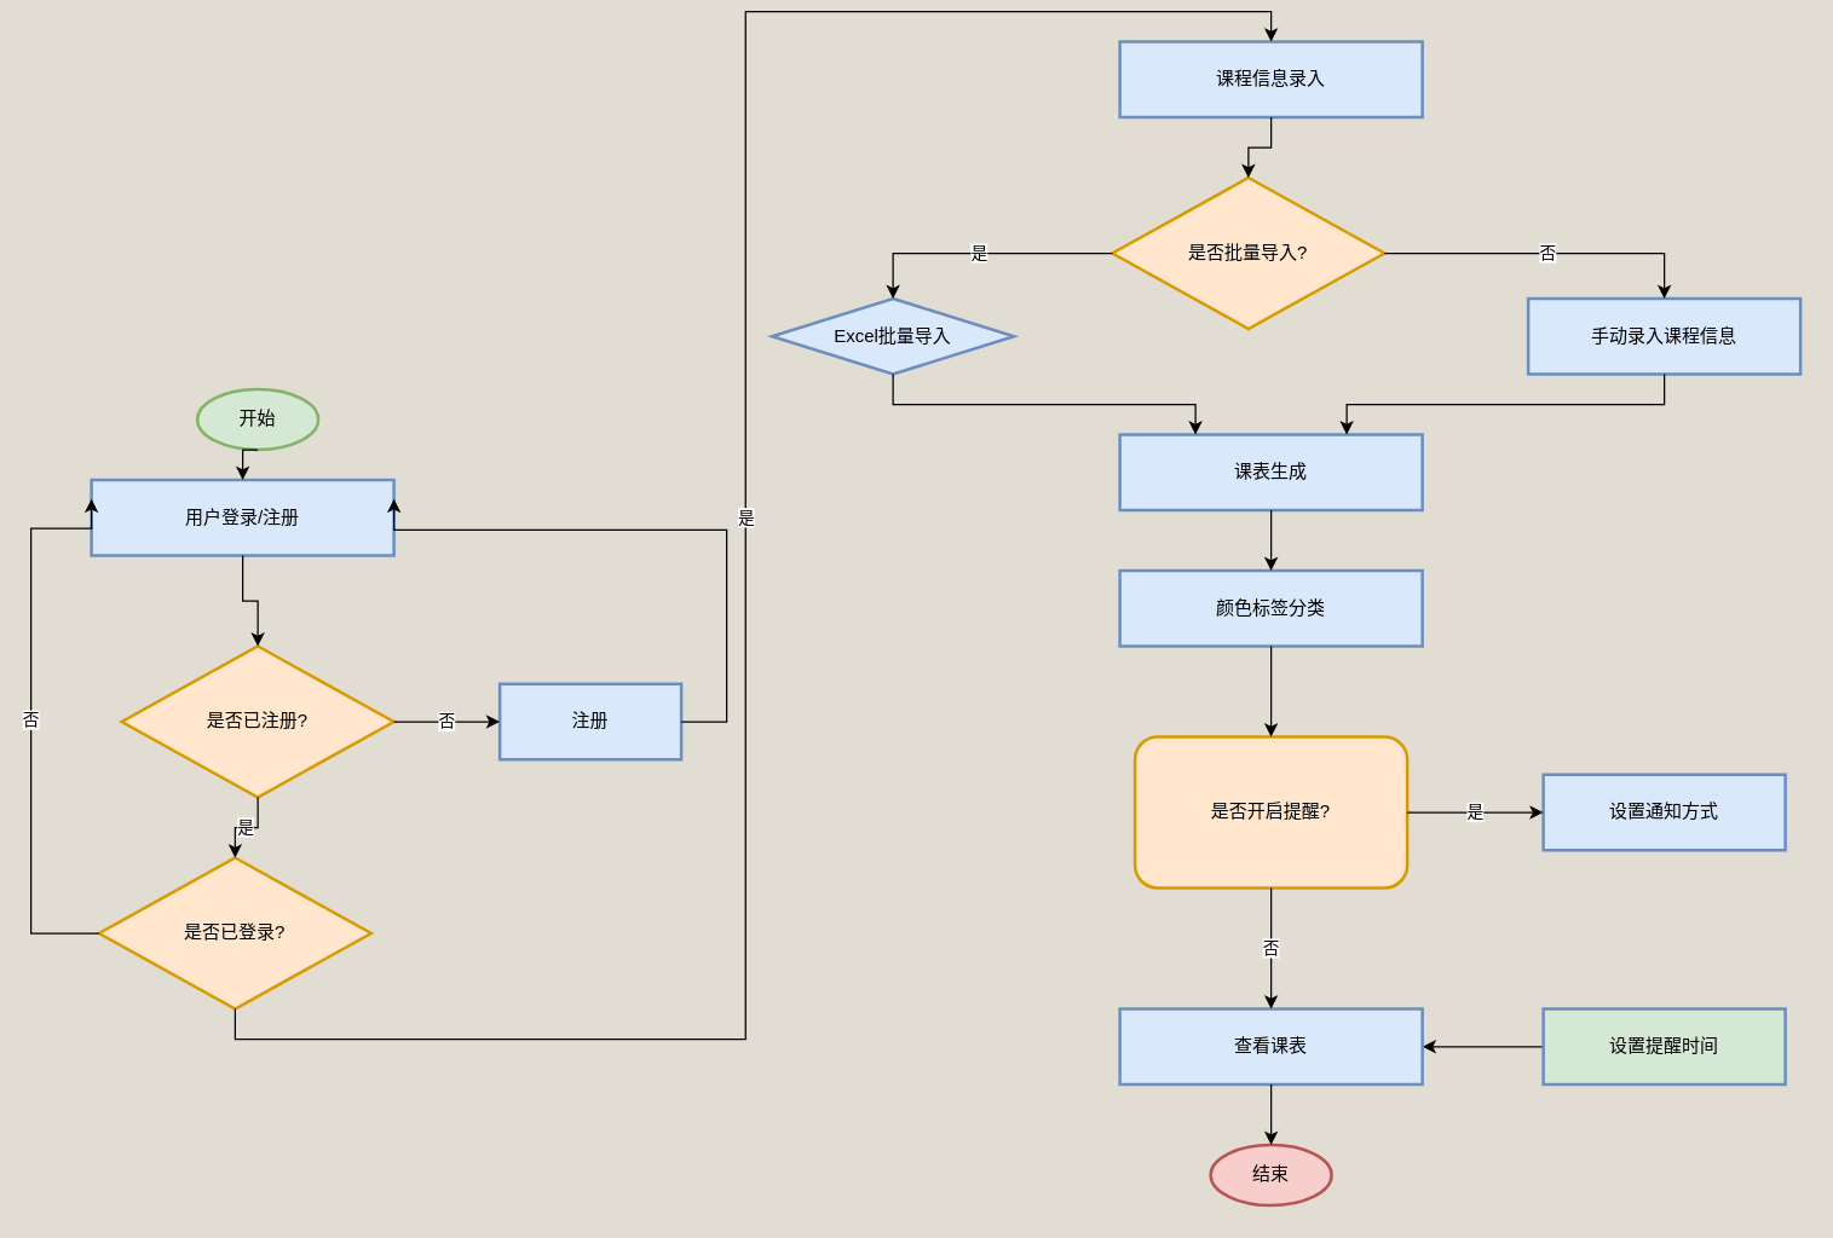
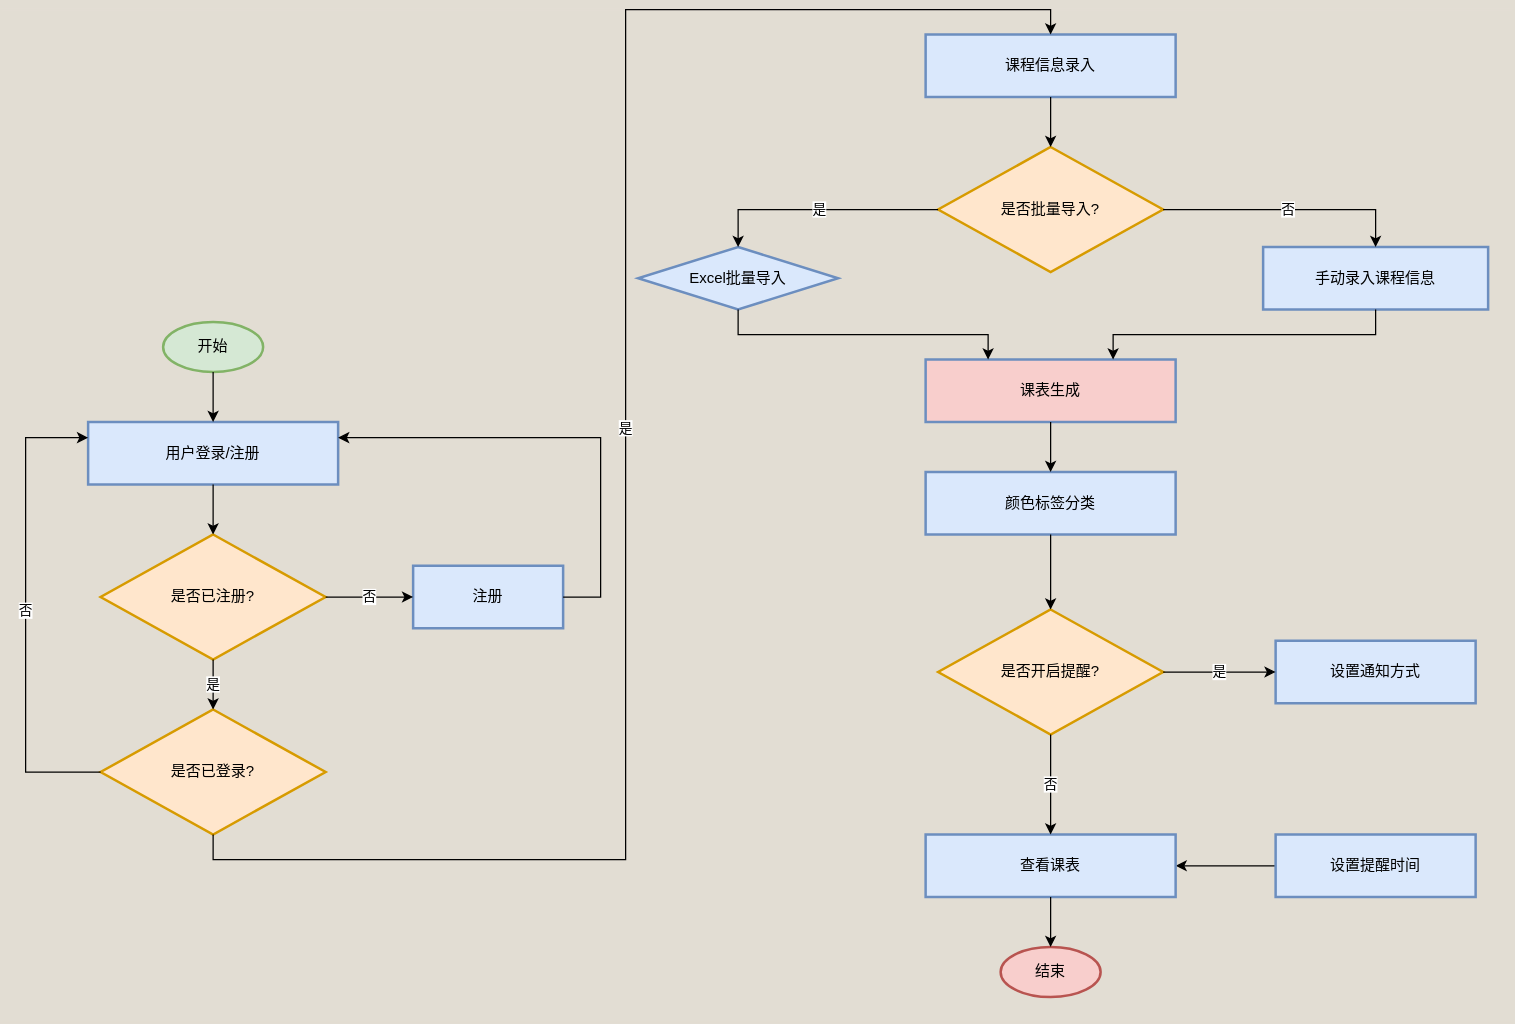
- <mxCell id="8" value="是否批量导入?" style="rhombus;whiteSpace=wrap;html=1;strokeWidth=2;fillColor=#ffe6cc;strokeColor=#d79b00;" parent="1" vertex="1"><mxGeometry x="735" y="110" width="180" height="100" as="geometry" /></mxCell>
+ <mxCell id="8" value="是否批量导入?" style="rhombus;whiteSpace=wrap;html=1;strokeWidth=2;fillColor=#ffe6cc;strokeColor=#d79b00;" parent="1" vertex="1"><mxGeometry x="750" y="110" width="180" height="100" as="geometry" /></mxCell>
- <mxCell id="10" value="课表生成" style="whiteSpace=wrap;html=1;strokeWidth=2;fillColor=#dae8fc;strokeColor=#6c8ebf;" parent="1" vertex="1"><mxGeometry x="740" y="280" width="200" height="50" as="geometry" /></mxCell>
+ <mxCell id="10" value="课表生成" style="whiteSpace=wrap;html=1;strokeWidth=2;fillColor=#f8cecc;strokeColor=#6c8ebf;" parent="1" vertex="1"><mxGeometry x="740" y="280" width="200" height="50" as="geometry" /></mxCell>
- <mxCell id="3" value="用户登录/注册" style="whiteSpace=wrap;html=1;strokeWidth=2;fillColor=#dae8fc;strokeColor=#6c8ebf;" parent="1" vertex="1"><mxGeometry x="60" y="310" width="200" height="50" as="geometry" /></mxCell>
+ <mxCell id="3" value="用户登录/注册" style="whiteSpace=wrap;html=1;strokeWidth=2;fillColor=#dae8fc;strokeColor=#6c8ebf;" parent="1" vertex="1"><mxGeometry x="70" y="330" width="200" height="50" as="geometry" /></mxCell>
- <mxCell id="13" value="是否开启提醒?" style="whiteSpace=wrap;html=1;strokeWidth=2;fillColor=#ffe6cc;strokeColor=#d79b00;rounded=1;" parent="1" vertex="1"><mxGeometry x="750" y="480" width="180" height="100" as="geometry" /></mxCell>
+ <mxCell id="13" value="是否开启提醒?" style="rhombus;whiteSpace=wrap;html=1;strokeWidth=2;fillColor=#ffe6cc;strokeColor=#d79b00;" parent="1" vertex="1"><mxGeometry x="750" y="480" width="180" height="100" as="geometry" /></mxCell>
- <mxCell id="6" value="是否已登录?" style="rhombus;whiteSpace=wrap;html=1;strokeWidth=2;fillColor=#ffe6cc;strokeColor=#d79b00;" parent="1" vertex="1"><mxGeometry x="65" y="560" width="180" height="100" as="geometry" /></mxCell>
+ <mxCell id="6" value="是否已登录?" style="rhombus;whiteSpace=wrap;html=1;strokeWidth=2;fillColor=#ffe6cc;strokeColor=#d79b00;" parent="1" vertex="1"><mxGeometry x="80" y="560" width="180" height="100" as="geometry" /></mxCell>
- <mxCell id="16" value="设置提醒时间" style="whiteSpace=wrap;html=1;strokeWidth=2;fillColor=#d5e8d4;strokeColor=#6c8ebf;" parent="1" vertex="1"><mxGeometry x="1020" y="660" width="160" height="50" as="geometry" /></mxCell>
+ <mxCell id="16" value="设置提醒时间" style="whiteSpace=wrap;html=1;strokeWidth=2;fillColor=#dae8fc;strokeColor=#6c8ebf;" parent="1" vertex="1"><mxGeometry x="1020" y="660" width="160" height="50" as="geometry" /></mxCell>
